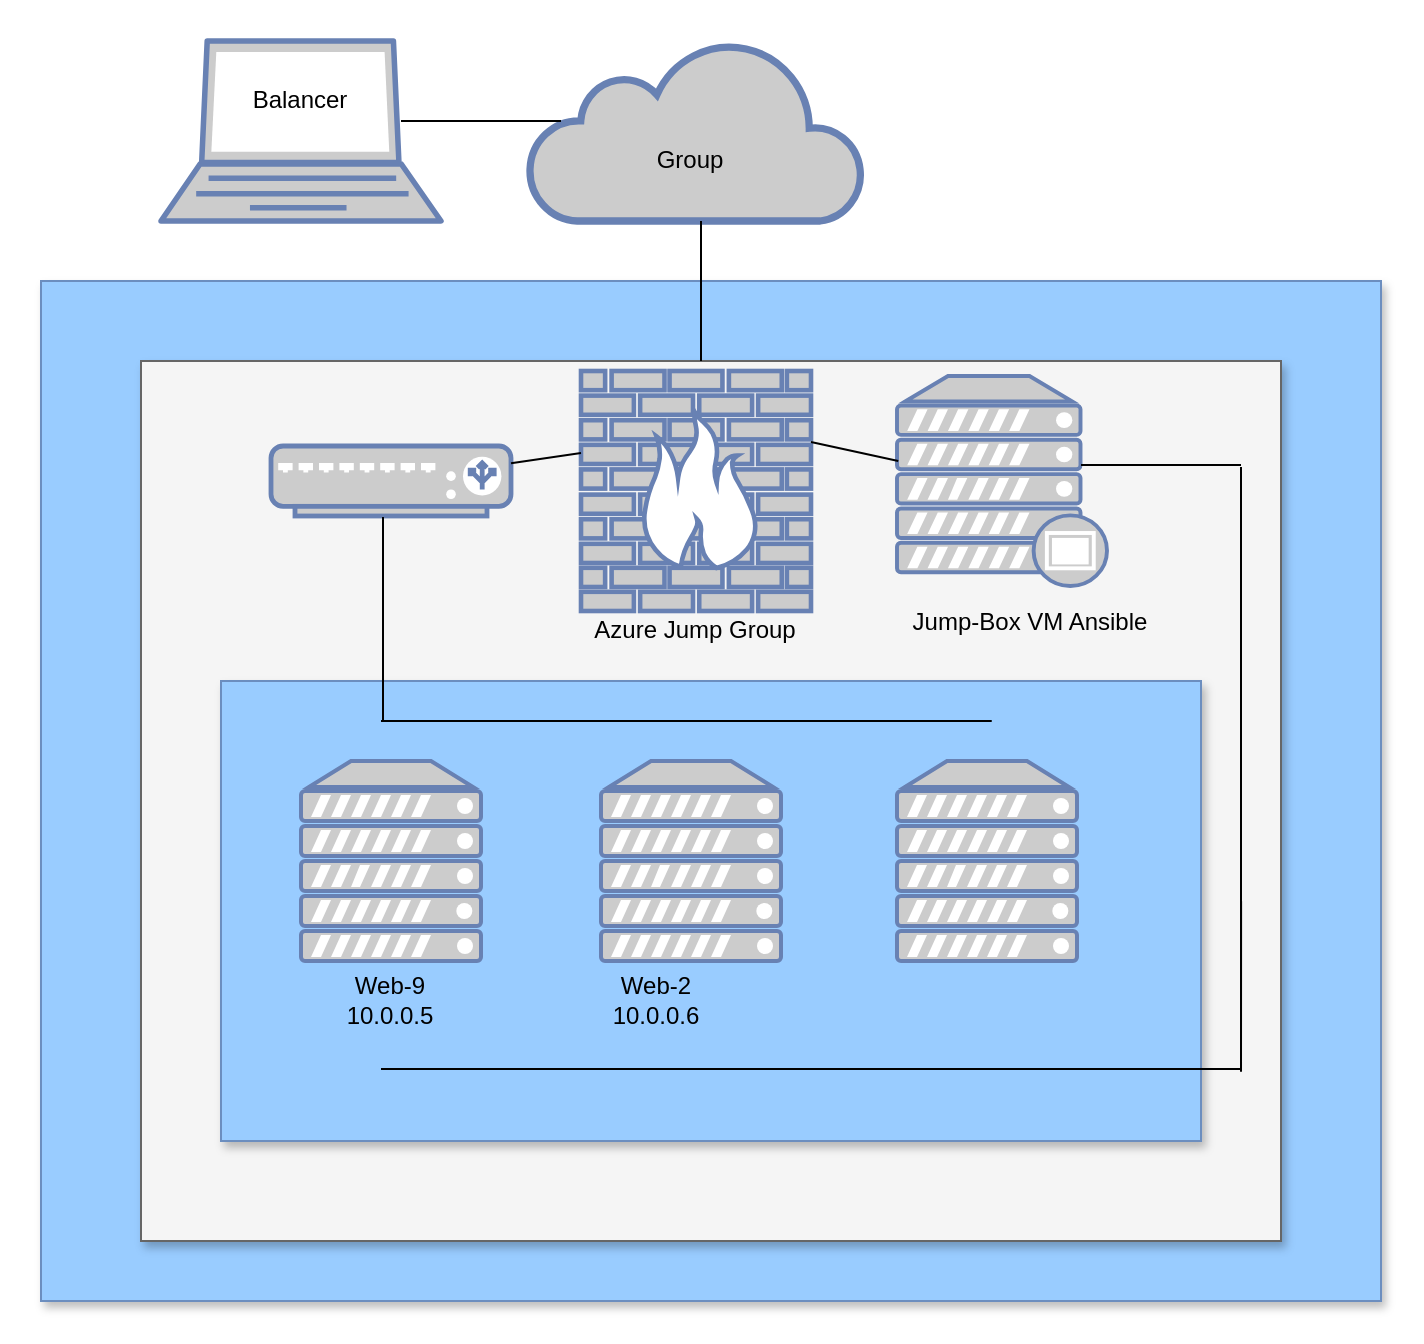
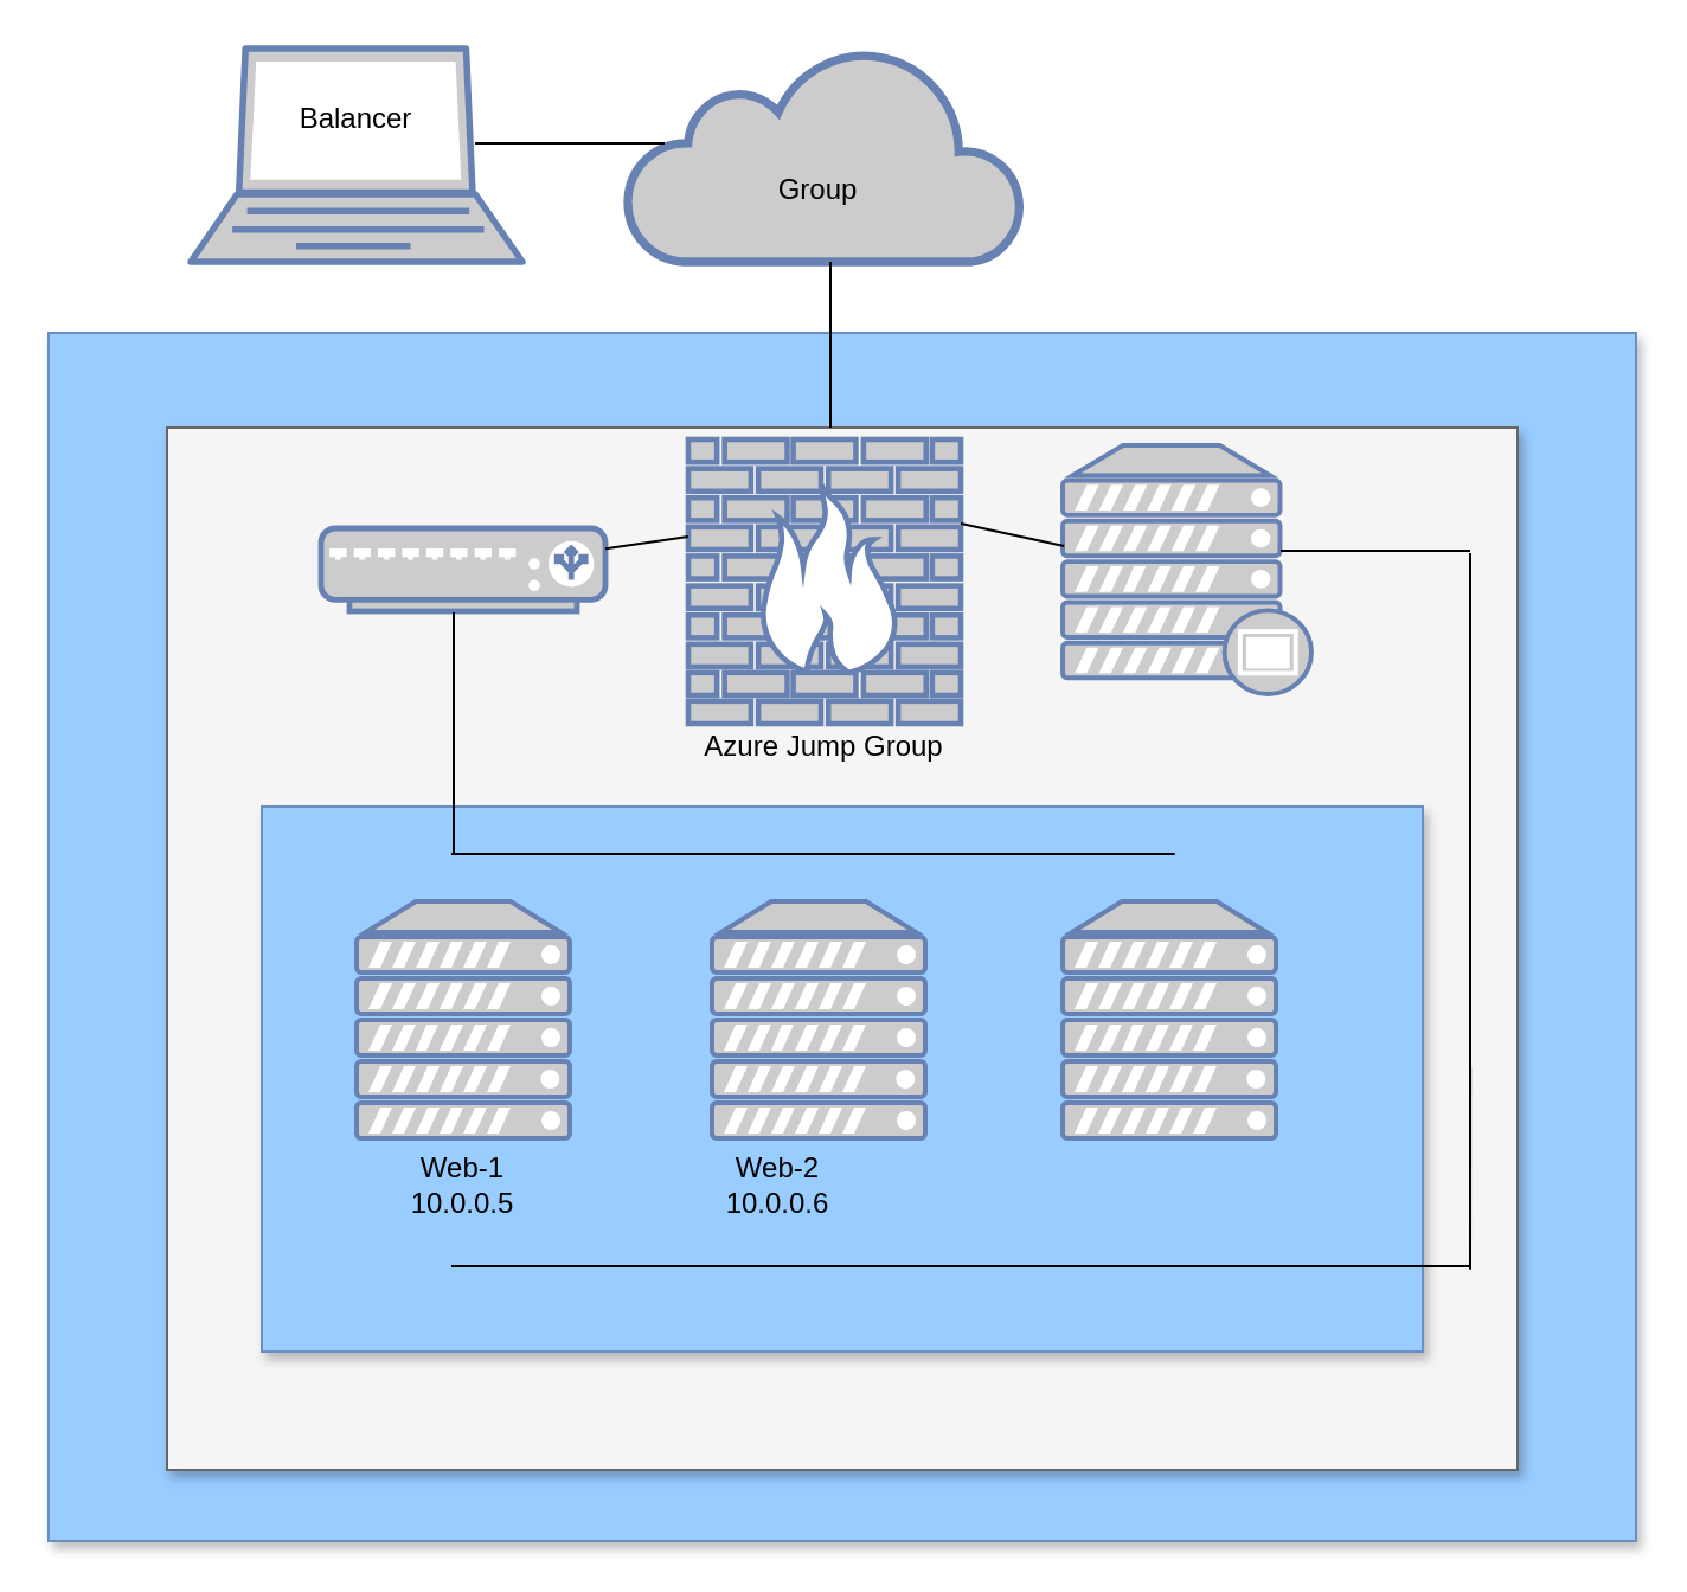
- <mxCell id="20" value="Jump-Box VM Ansible" style="text;html=1;strokeColor=none;fillColor=none;align=center;verticalAlign=middle;whiteSpace=wrap;rounded=0;" vertex="1" parent="1"><mxGeometry x="449" y="292.5" width="132" height="37.5" as="geometry" /></mxCell>
- <mxCell id="18" value="Web-9&lt;br&gt;10.0.0.5" style="text;html=1;strokeColor=none;fillColor=none;align=center;verticalAlign=middle;whiteSpace=wrap;rounded=0;" vertex="1" parent="1"><mxGeometry x="150" y="490" width="90" height="20" as="geometry" /></mxCell>
+ <mxCell id="18" value="Web-1&lt;br&gt;10.0.0.5" style="text;html=1;strokeColor=none;fillColor=none;align=center;verticalAlign=middle;whiteSpace=wrap;rounded=0;" vertex="1" parent="1"><mxGeometry x="150" y="490" width="90" height="20" as="geometry" /></mxCell>
